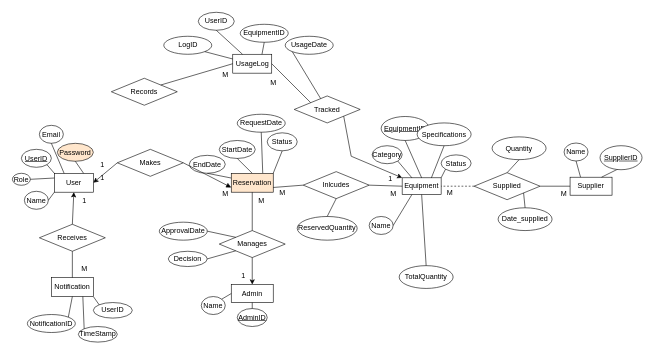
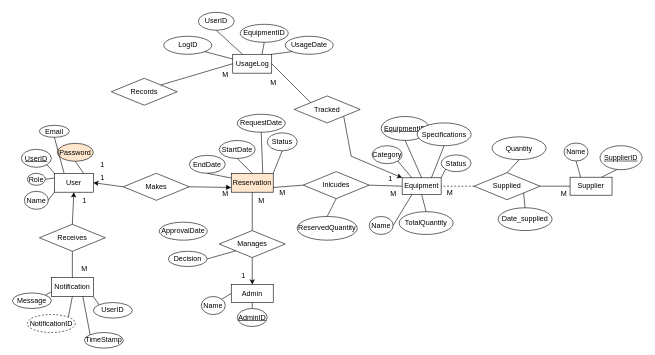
- <mxCell id="98" value="" style="endArrow=none;html=1;rounded=0;exitX=0;exitY=1;exitDx=0;exitDy=0;" edge="1" parent="1" source="93" target="87"><mxGeometry width="50" height="50" relative="1" as="geometry"><mxPoint x="450" y="80" as="sourcePoint" /><mxPoint x="446" y="100" as="targetPoint" /></mxGeometry></mxCell>
+ <mxCell id="98" value="" style="endArrow=none;html=1;rounded=0;entryX=1;entryY=0;entryDx=0;entryDy=0;exitX=0;exitY=1;exitDx=0;exitDy=0;" edge="1" parent="1" source="93" target="85"><mxGeometry width="50" height="50" relative="1" as="geometry"><mxPoint x="450" y="80" as="sourcePoint" /><mxPoint x="446" y="100" as="targetPoint" /></mxGeometry></mxCell>
- <mxCell id="6" value="Email" style="ellipse;whiteSpace=wrap;html=1;align=center;" parent="1" vertex="1"><mxGeometry x="65" y="208.5" width="40" height="30" as="geometry" /></mxCell>
+ <mxCell id="6" value="Email" style="ellipse;whiteSpace=wrap;html=1;align=center;" parent="1" vertex="1"><mxGeometry x="65" y="208.5" width="50" height="20" as="geometry" /></mxCell>
- <mxCell id="54" value="Makes" style="shape=rhombus;perimeter=rhombusPerimeter;whiteSpace=wrap;html=1;align=center;" vertex="1" parent="1"><mxGeometry x="195" y="248.5" width="110" height="45" as="geometry" /></mxCell>
+ <mxCell id="54" value="Makes" style="shape=rhombus;perimeter=rhombusPerimeter;whiteSpace=wrap;html=1;align=center;" vertex="1" parent="1"><mxGeometry x="205" y="288.5" width="110" height="45" as="geometry" /></mxCell>
- <mxCell id="8" value="Role" style="ellipse;whiteSpace=wrap;html=1;align=center;" parent="1" vertex="1"><mxGeometry x="20" y="288.5" width="30" height="20" as="geometry" /></mxCell>
+ <mxCell id="8" value="Role" style="ellipse;whiteSpace=wrap;html=1;align=center;" parent="1" vertex="1"><mxGeometry x="45" y="288.5" width="30" height="20" as="geometry" /></mxCell>
- <mxCell id="74" value="" style="endArrow=none;html=1;rounded=0;exitX=1;exitY=0.5;exitDx=0;exitDy=0;entryX=0;entryY=0;entryDx=0;entryDy=0;" edge="1" parent="1" source="72" target="55"><mxGeometry width="50" height="50" relative="1" as="geometry"><mxPoint x="355" y="441" as="sourcePoint" /><mxPoint x="375" y="417" as="targetPoint" /></mxGeometry></mxCell>
- <mxCell id="42" value="TotalQuantity" style="ellipse;whiteSpace=wrap;html=1;align=center;" parent="1" vertex="1"><mxGeometry x="665" y="442.5" width="90" height="38" as="geometry" /></mxCell>
+ <mxCell id="42" value="TotalQuantity" style="ellipse;whiteSpace=wrap;html=1;align=center;" parent="1" vertex="1"><mxGeometry x="665" y="352.5" width="90" height="38" as="geometry" /></mxCell>
+ <mxCell id="84" value="" style="endArrow=none;html=1;rounded=0;exitX=1;exitY=0;exitDx=0;exitDy=0;entryX=0;entryY=0.75;entryDx=0;entryDy=0;" edge="1" parent="1" source="79" target="75"><mxGeometry width="50" height="50" relative="1" as="geometry"><mxPoint x="123" y="538" as="sourcePoint" /><mxPoint x="130" y="504" as="targetPoint" /></mxGeometry></mxCell>
+ <mxCell id="79" value="Message" style="ellipse;whiteSpace=wrap;html=1;align=center;" vertex="1" parent="1"><mxGeometry x="20" y="488" width="65" height="26" as="geometry" /></mxCell>
- <mxCell id="77" value="NotificationID" style="ellipse;whiteSpace=wrap;html=1;align=center;" vertex="1" parent="1"><mxGeometry x="45" y="524" width="80" height="30" as="geometry" /></mxCell>
+ <mxCell id="77" value="NotificationID" style="ellipse;whiteSpace=wrap;html=1;align=center;dashed=1;" vertex="1" parent="1"><mxGeometry x="45" y="524" width="80" height="30" as="geometry" /></mxCell>
- <mxCell id="80" value="TimeStamp" style="ellipse;whiteSpace=wrap;html=1;align=center;" vertex="1" parent="1"><mxGeometry x="130" y="544" width="65" height="26" as="geometry" /></mxCell>
+ <mxCell id="80" value="TimeStamp" style="ellipse;whiteSpace=wrap;html=1;align=center;" vertex="1" parent="1"><mxGeometry x="140" y="554" width="65" height="26" as="geometry" /></mxCell>
